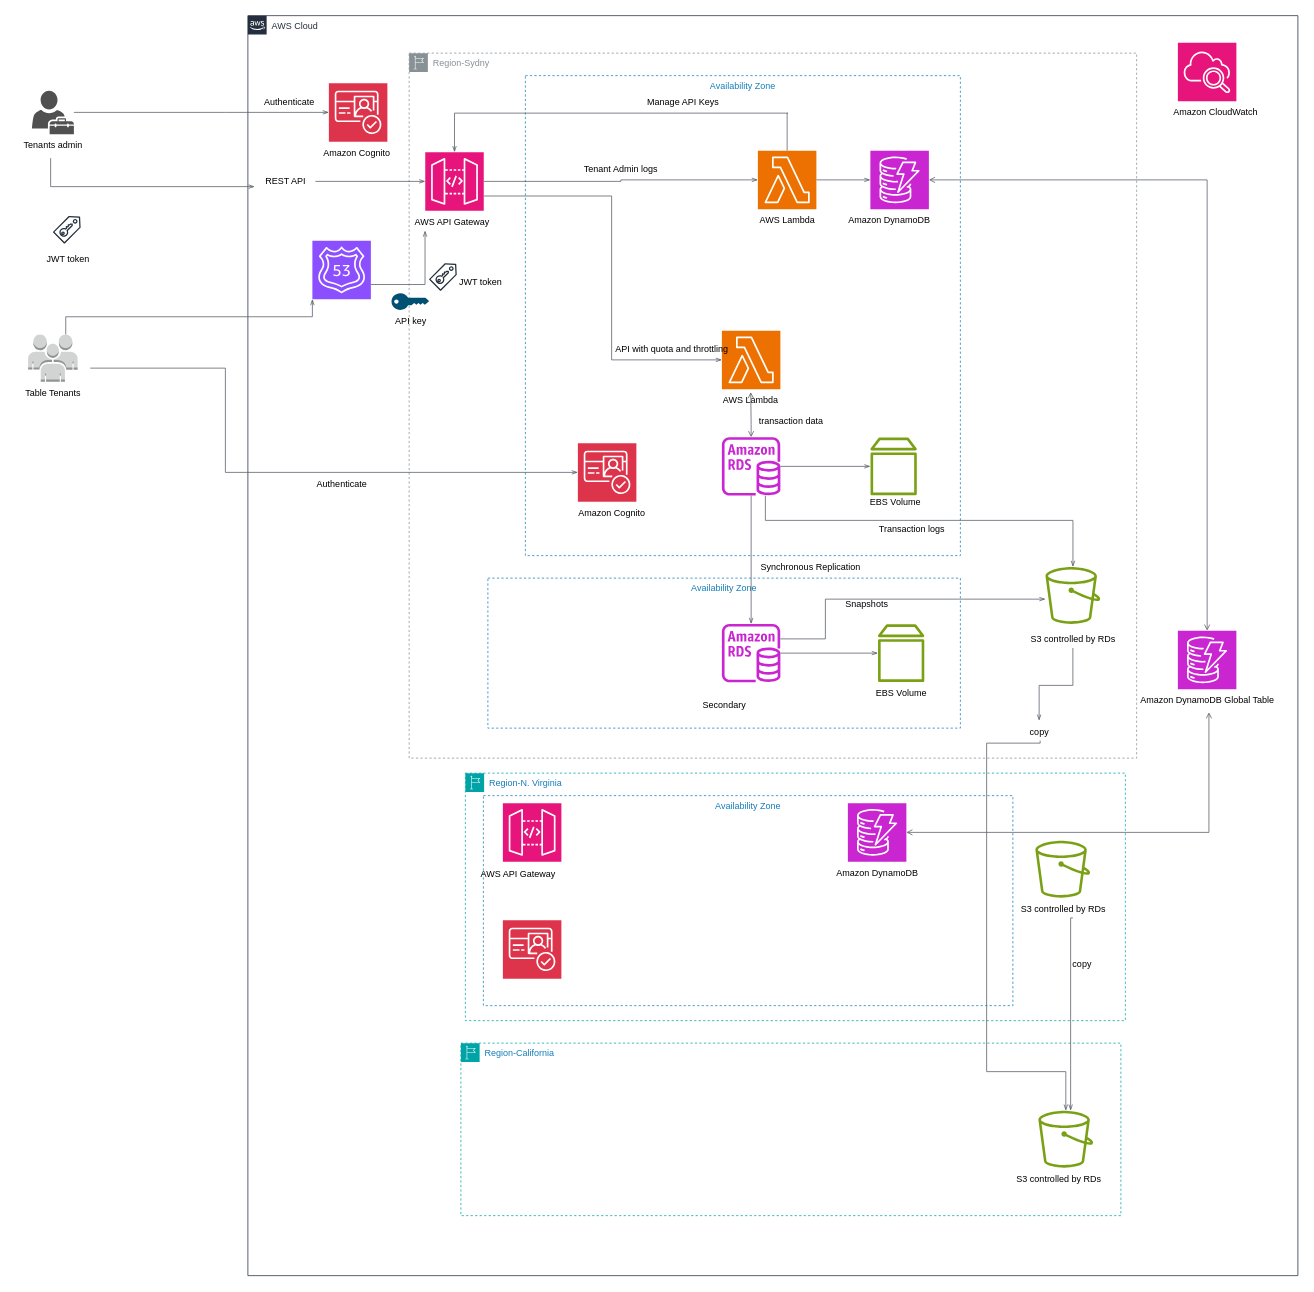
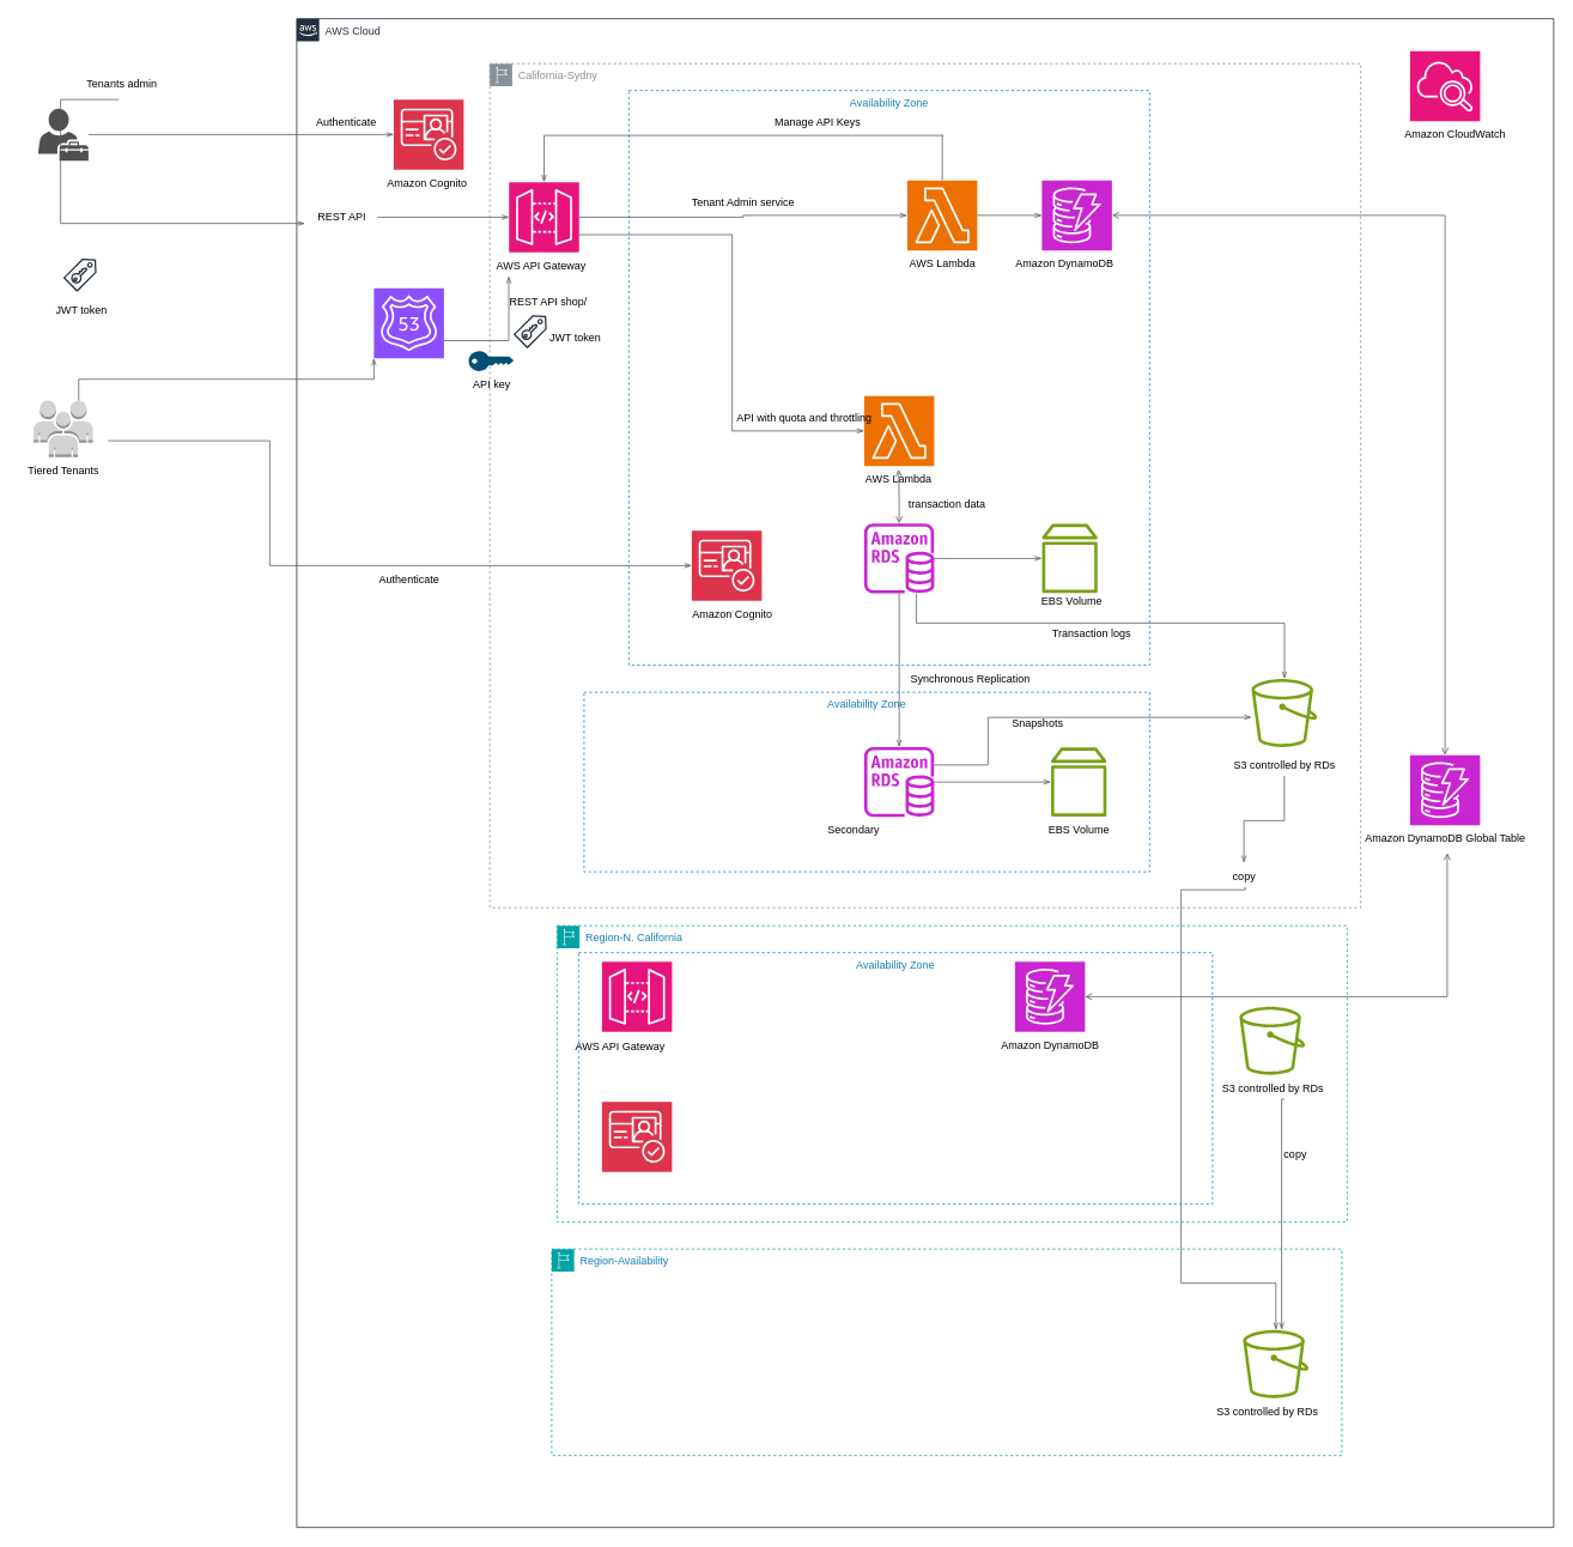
- <mxCell id="4" value="Region-Sydny" style="sketch=0;outlineConnect=0;gradientColor=none;html=1;whiteSpace=wrap;fontSize=12;fontStyle=0;shape=mxgraph.aws4.group;grIcon=mxgraph.aws4.group_region;strokeColor=#879196;fillColor=none;verticalAlign=top;align=left;spacingLeft=30;fontColor=#879196;dashed=1;movable=1;resizable=1;rotatable=1;deletable=1;editable=1;locked=0;connectable=1;" vertex="1" parent="3"><mxGeometry x="215" y="50" width="970" height="940" as="geometry" /></mxCell>
+ <mxCell id="4" value="California-Sydny" style="sketch=0;outlineConnect=0;gradientColor=none;html=1;whiteSpace=wrap;fontSize=12;fontStyle=0;shape=mxgraph.aws4.group;grIcon=mxgraph.aws4.group_region;strokeColor=#879196;fillColor=none;verticalAlign=top;align=left;spacingLeft=30;fontColor=#879196;dashed=1;movable=1;resizable=1;rotatable=1;deletable=1;editable=1;locked=0;connectable=1;" vertex="1" parent="3"><mxGeometry x="215" y="50" width="970" height="940" as="geometry" /></mxCell>
- <mxCell id="83" value="Tenants admin" style="text;html=1;align=center;verticalAlign=middle;resizable=0;points=[];autosize=1;strokeColor=none;fillColor=none;" vertex="1" parent="1"><mxGeometry x="20" y="178" width="100" height="30" as="geometry" /></mxCell>
+ <mxCell id="83" value="Tenants admin" style="text;html=1;align=center;verticalAlign=middle;resizable=0;points=[];autosize=1;strokeColor=none;fillColor=none;" vertex="1" parent="1"><mxGeometry x="85" y="78" width="100" height="30" as="geometry" /></mxCell>
- <mxCell id="23" value="Tenant Admin logs" style="text;html=1;align=center;verticalAlign=middle;resizable=0;points=[];autosize=1;strokeColor=none;fillColor=none;" vertex="1" parent="3"><mxGeometry x="427" y="190" width="140" height="30" as="geometry" /></mxCell>
+ <mxCell id="23" value="Tenant Admin service" style="text;html=1;align=center;verticalAlign=middle;resizable=0;points=[];autosize=1;strokeColor=none;fillColor=none;" vertex="1" parent="3"><mxGeometry x="427" y="190" width="140" height="30" as="geometry" /></mxCell>
+ <mxCell id="51" value="REST API shop/" style="text;html=1;align=center;verticalAlign=middle;resizable=0;points=[];autosize=1;strokeColor=none;fillColor=none;" vertex="1" parent="3"><mxGeometry x="224.5" y="300" width="110" height="30" as="geometry" /></mxCell>
- <mxCell id="59" value="Table Tenants" style="text;html=1;align=center;verticalAlign=middle;resizable=0;points=[];autosize=1;strokeColor=none;fillColor=none;" vertex="1" parent="1"><mxGeometry x="20" y="508" width="100" height="30" as="geometry" /></mxCell>
+ <mxCell id="59" value="Tiered Tenants" style="text;html=1;align=center;verticalAlign=middle;resizable=0;points=[];autosize=1;strokeColor=none;fillColor=none;" vertex="1" parent="1"><mxGeometry x="20" y="508" width="100" height="30" as="geometry" /></mxCell>
- <mxCell id="64" value="Secondary" style="text;html=1;align=center;verticalAlign=middle;resizable=0;points=[];autosize=1;strokeColor=none;fillColor=none;" vertex="1" parent="1"><mxGeometry x="925" y="924" width="80" height="30" as="geometry" /></mxCell>
+ <mxCell id="64" value="Secondary" style="text;html=1;align=center;verticalAlign=middle;resizable=0;points=[];autosize=1;strokeColor=none;fillColor=none;" vertex="1" parent="1"><mxGeometry x="910" y="909" width="80" height="30" as="geometry" /></mxCell>
- <mxCell id="69" value="Region-N. Virginia" style="points=[[0,0],[0.25,0],[0.5,0],[0.75,0],[1,0],[1,0.25],[1,0.5],[1,0.75],[1,1],[0.75,1],[0.5,1],[0.25,1],[0,1],[0,0.75],[0,0.5],[0,0.25]];outlineConnect=0;gradientColor=none;html=1;whiteSpace=wrap;fontSize=12;fontStyle=0;container=1;pointerEvents=0;collapsible=0;recursiveResize=0;shape=mxgraph.aws4.group;grIcon=mxgraph.aws4.group_region;strokeColor=#00A4A6;fillColor=none;verticalAlign=top;align=left;spacingLeft=30;fontColor=#147EBA;dashed=1;" vertex="1" parent="1"><mxGeometry x="620" y="1030" width="880" height="330" as="geometry" /></mxCell>
+ <mxCell id="69" value="Region-N. California" style="points=[[0,0],[0.25,0],[0.5,0],[0.75,0],[1,0],[1,0.25],[1,0.5],[1,0.75],[1,1],[0.75,1],[0.5,1],[0.25,1],[0,1],[0,0.75],[0,0.5],[0,0.25]];outlineConnect=0;gradientColor=none;html=1;whiteSpace=wrap;fontSize=12;fontStyle=0;container=1;pointerEvents=0;collapsible=0;recursiveResize=0;shape=mxgraph.aws4.group;grIcon=mxgraph.aws4.group_region;strokeColor=#00A4A6;fillColor=none;verticalAlign=top;align=left;spacingLeft=30;fontColor=#147EBA;dashed=1;" vertex="1" parent="1"><mxGeometry x="620" y="1030" width="880" height="330" as="geometry" /></mxCell>
- <mxCell id="45" value="Region-California" style="points=[[0,0],[0.25,0],[0.5,0],[0.75,0],[1,0],[1,0.25],[1,0.5],[1,0.75],[1,1],[0.75,1],[0.5,1],[0.25,1],[0,1],[0,0.75],[0,0.5],[0,0.25]];outlineConnect=0;gradientColor=none;html=1;whiteSpace=wrap;fontSize=12;fontStyle=0;container=1;pointerEvents=0;collapsible=0;recursiveResize=0;shape=mxgraph.aws4.group;grIcon=mxgraph.aws4.group_region;strokeColor=#00A4A6;fillColor=none;verticalAlign=top;align=left;spacingLeft=30;fontColor=#147EBA;dashed=1;" vertex="1" parent="3"><mxGeometry x="284" y="1370" width="880" height="230" as="geometry" /></mxCell>
+ <mxCell id="45" value="Region-Availability" style="points=[[0,0],[0.25,0],[0.5,0],[0.75,0],[1,0],[1,0.25],[1,0.5],[1,0.75],[1,1],[0.75,1],[0.5,1],[0.25,1],[0,1],[0,0.75],[0,0.5],[0,0.25]];outlineConnect=0;gradientColor=none;html=1;whiteSpace=wrap;fontSize=12;fontStyle=0;container=1;pointerEvents=0;collapsible=0;recursiveResize=0;shape=mxgraph.aws4.group;grIcon=mxgraph.aws4.group_region;strokeColor=#00A4A6;fillColor=none;verticalAlign=top;align=left;spacingLeft=30;fontColor=#147EBA;dashed=1;" vertex="1" parent="3"><mxGeometry x="284" y="1370" width="880" height="230" as="geometry" /></mxCell>
